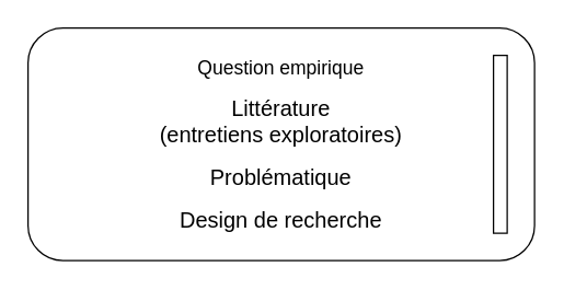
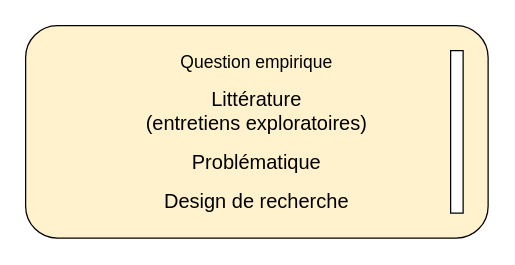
- <mxCell id="2" value="&lt;p align=&quot;center&quot; class=&quot;MsoNormal&quot;&gt;&lt;font style=&quot;font-size: 14px;&quot;&gt;Question empirique&lt;/font&gt;&lt;/p&gt;&lt;p align=&quot;center&quot; class=&quot;MsoNormal&quot;&gt;&lt;font size=&quot;3&quot;&gt;Littérature&lt;br&gt;(entretiens exploratoires)&lt;/font&gt;&lt;/p&gt;&lt;p align=&quot;center&quot; class=&quot;MsoNormal&quot;&gt;&lt;font size=&quot;3&quot;&gt;Problématique&lt;/font&gt;&lt;/p&gt;&lt;p align=&quot;center&quot; class=&quot;MsoNormal&quot;&gt;&lt;font size=&quot;3&quot;&gt;Design de recherche&lt;/font&gt;&lt;/p&gt;" style="rounded=1;whiteSpace=wrap;html=1;" vertex="1" parent="1"><mxGeometry x="20" y="20" width="370" height="170" as="geometry" /></mxCell>
+ <mxCell id="2" value="&lt;p align=&quot;center&quot; class=&quot;MsoNormal&quot;&gt;&lt;font style=&quot;font-size: 14px;&quot;&gt;Question empirique&lt;/font&gt;&lt;/p&gt;&lt;p align=&quot;center&quot; class=&quot;MsoNormal&quot;&gt;&lt;font size=&quot;3&quot;&gt;Littérature&lt;br&gt;(entretiens exploratoires)&lt;/font&gt;&lt;/p&gt;&lt;p align=&quot;center&quot; class=&quot;MsoNormal&quot;&gt;&lt;font size=&quot;3&quot;&gt;Problématique&lt;/font&gt;&lt;/p&gt;&lt;p align=&quot;center&quot; class=&quot;MsoNormal&quot;&gt;&lt;font size=&quot;3&quot;&gt;Design de recherche&lt;/font&gt;&lt;/p&gt;" style="rounded=1;whiteSpace=wrap;html=1;fillColor=#fff2cc;" vertex="1" parent="1"><mxGeometry x="20" y="20" width="370" height="170" as="geometry" /></mxCell>
